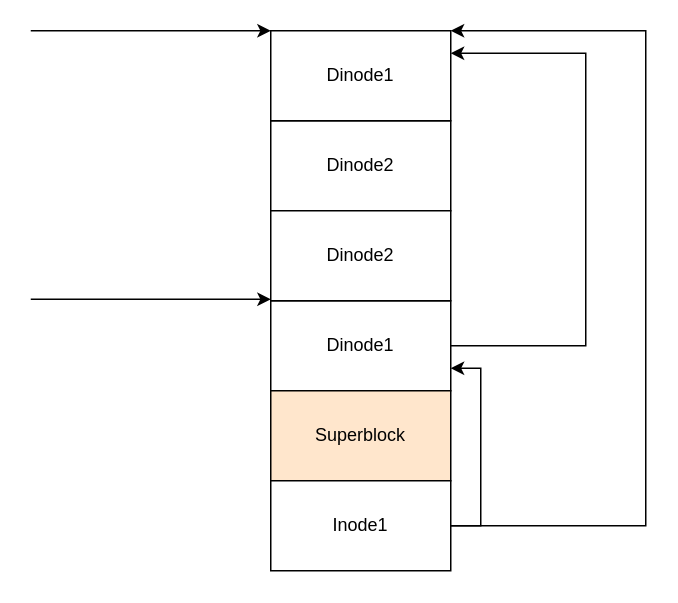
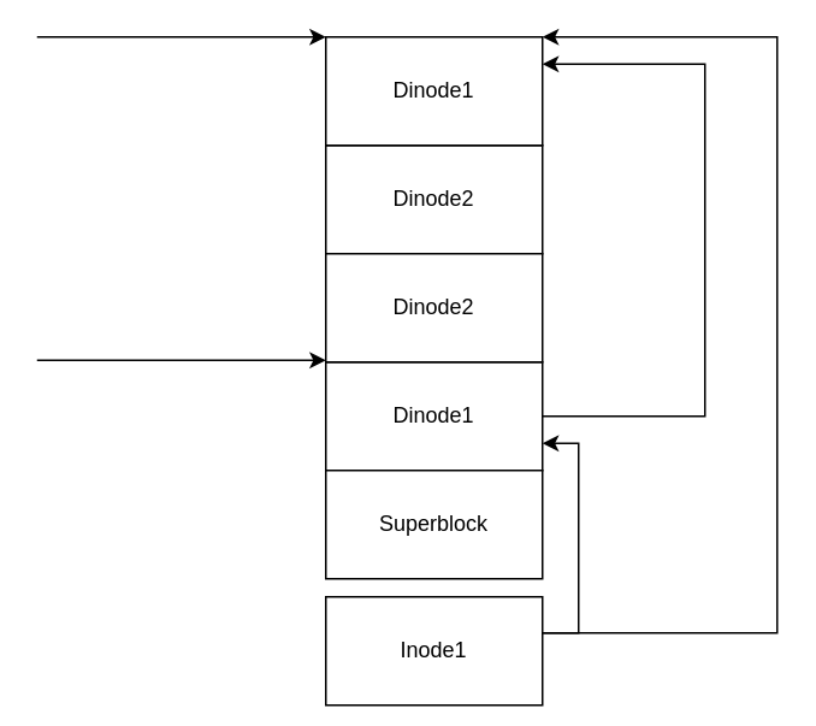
- <mxCell id="9" value="Superblock" style="rounded=0;whiteSpace=wrap;html=1;fillColor=#ffe6cc;" parent="1" vertex="1"><mxGeometry x="180" y="260" width="120" height="60" as="geometry" /></mxCell>
+ <mxCell id="9" value="Superblock" style="rounded=0;whiteSpace=wrap;html=1;" parent="1" vertex="1"><mxGeometry x="180" y="260" width="120" height="60" as="geometry" /></mxCell>
- <mxCell id="12" value="Inode1" style="rounded=0;whiteSpace=wrap;html=1;" parent="1" vertex="1"><mxGeometry x="180" y="320" width="120" height="60" as="geometry" /></mxCell>
+ <mxCell id="12" value="Inode1" style="rounded=0;whiteSpace=wrap;html=1;" parent="1" vertex="1"><mxGeometry x="180" y="330" width="120" height="60" as="geometry" /></mxCell>
